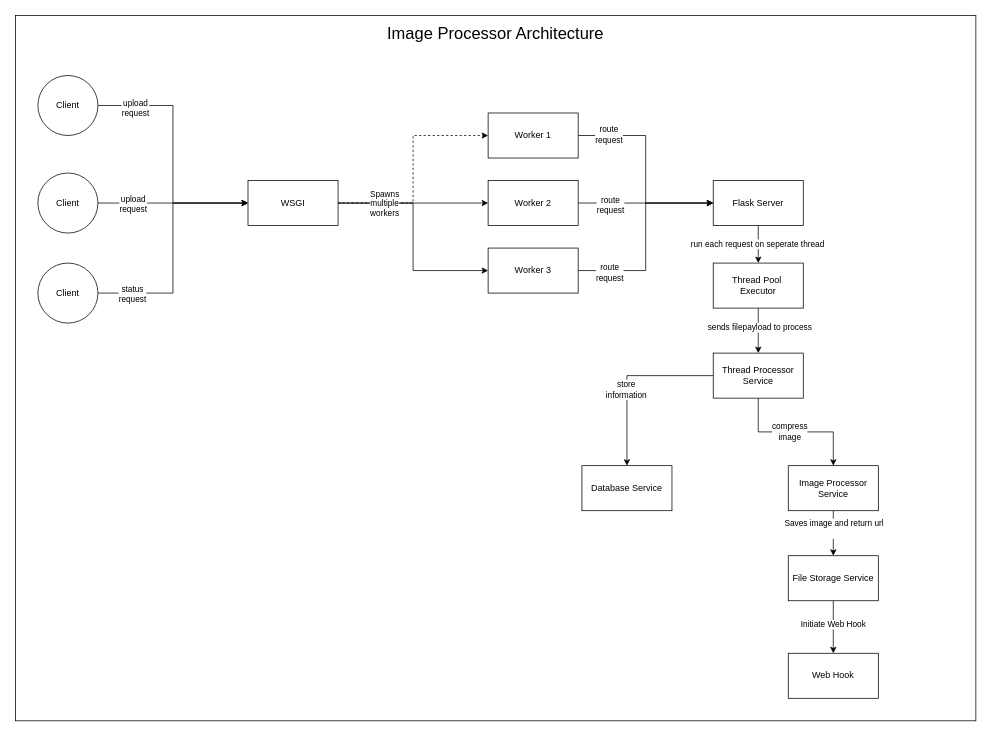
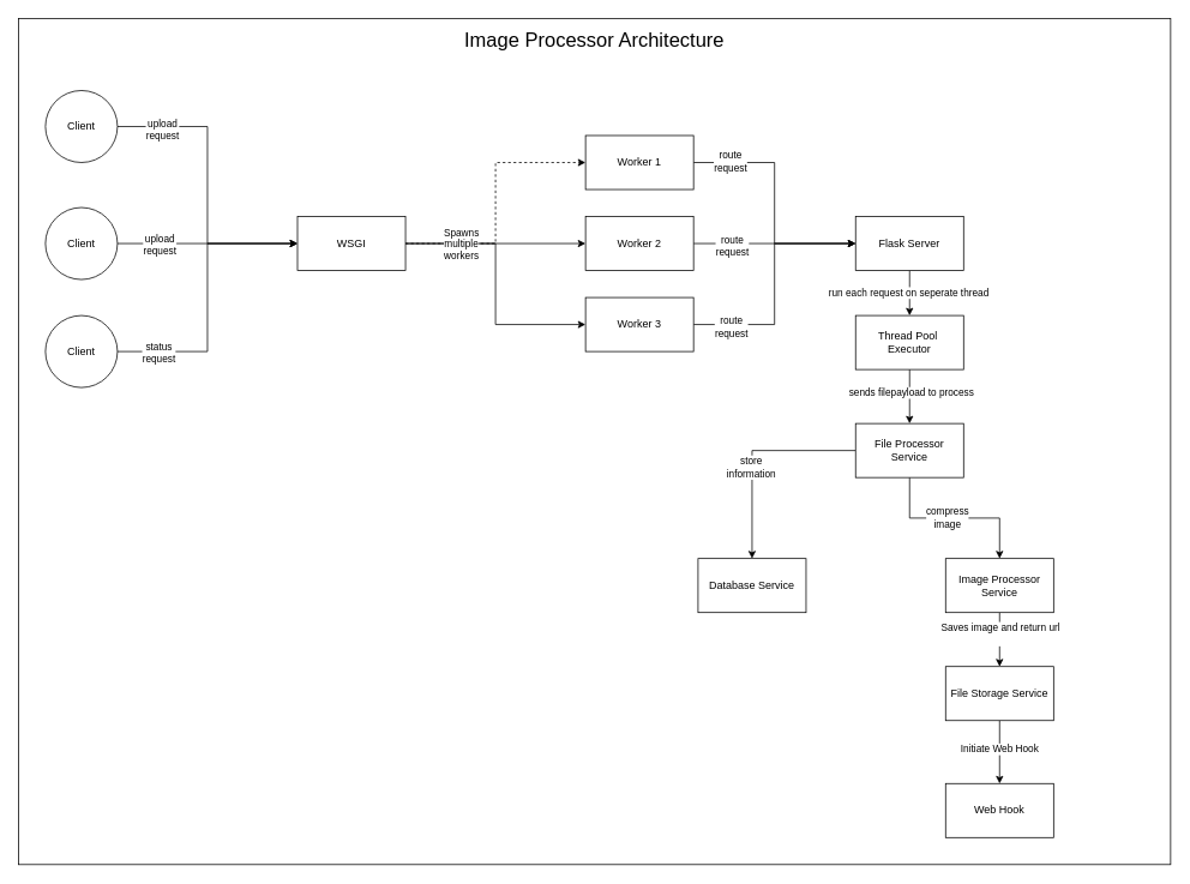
- <mxCell id="36" value="Thread Processor&lt;div&gt;Service&lt;/div&gt;" style="rounded=0;whiteSpace=wrap;html=1;" vertex="1" parent="1"><mxGeometry x="950" y="470" width="120" height="60" as="geometry" /></mxCell>
+ <mxCell id="36" value="File Processor&lt;div&gt;Service&lt;/div&gt;" style="rounded=0;whiteSpace=wrap;html=1;" vertex="1" parent="1"><mxGeometry x="950" y="470" width="120" height="60" as="geometry" /></mxCell>
